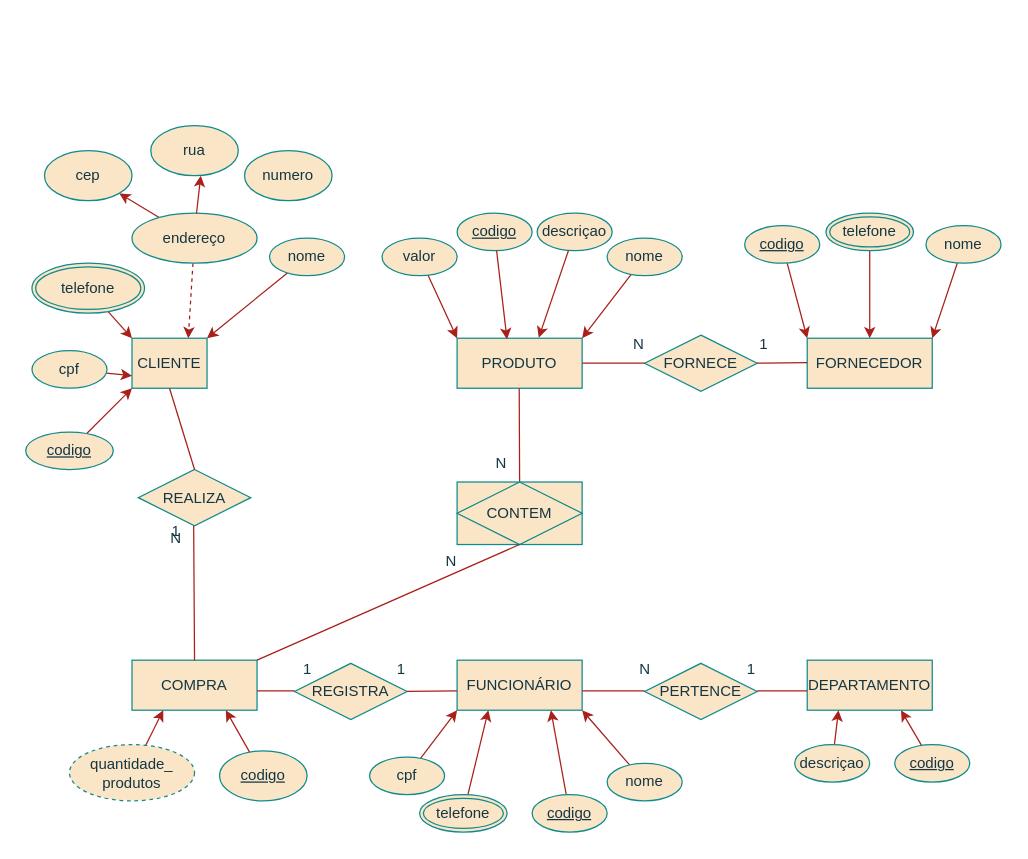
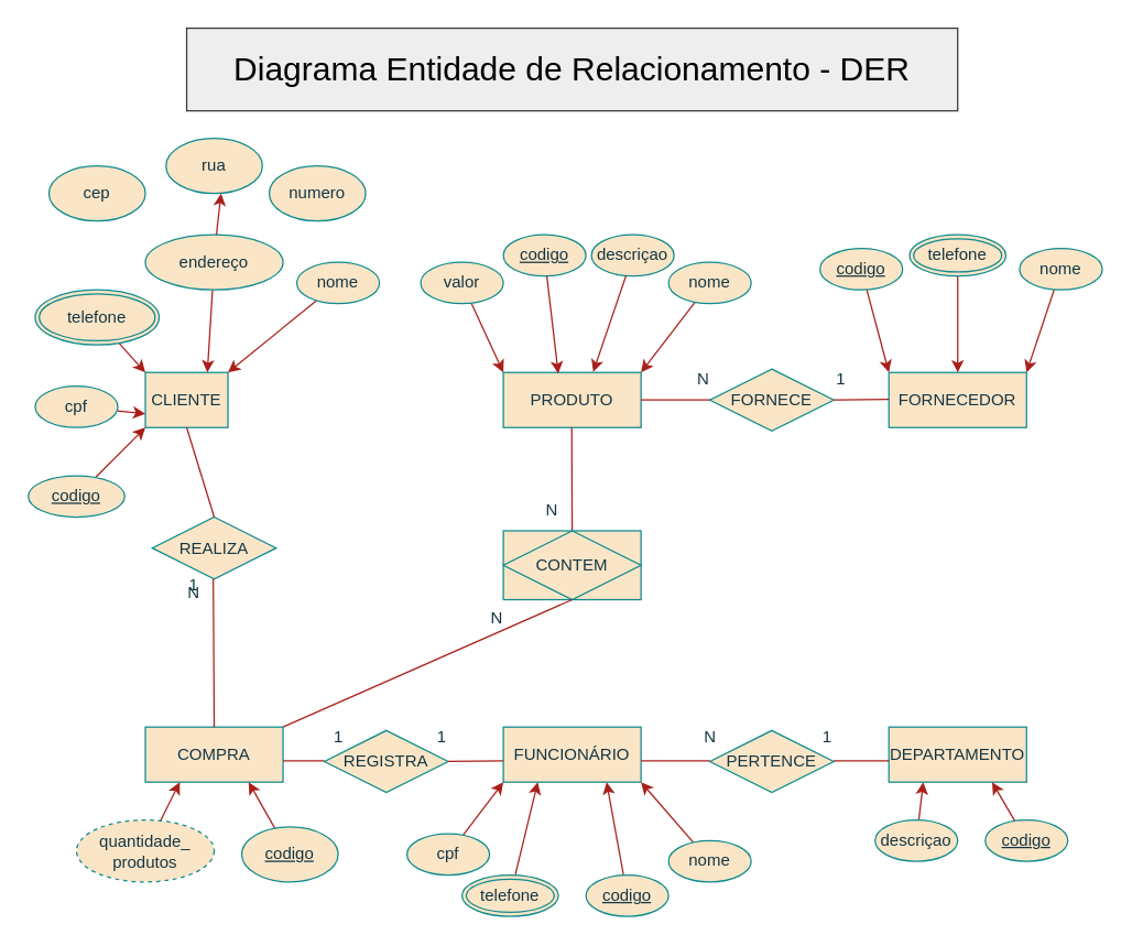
+ <mxCell id="78" value="&lt;font style=&quot;font-size: 24px;&quot;&gt;Diagrama Entidade de Relacionamento - DER&lt;/font&gt;" style="rounded=0;whiteSpace=wrap;html=1;fontSize=24;fontStyle=0;horizontal=1;fillColor=#eeeeee;strokeColor=#36393d;" parent="1" vertex="1"><mxGeometry x="135" y="20" width="560" height="60" as="geometry" /></mxCell>
- <mxCell id="21" style="edgeStyle=none;rounded=0;orthogonalLoop=1;jettySize=auto;html=1;entryX=1;entryY=1;entryDx=0;entryDy=0;labelBackgroundColor=none;strokeColor=#A8201A;fontColor=default;" parent="1" source="22" target="23" edge="1"><mxGeometry relative="1" as="geometry" /></mxCell>
- <mxCell id="20" style="edgeStyle=none;rounded=0;orthogonalLoop=1;jettySize=auto;html=1;entryX=0.75;entryY=0;entryDx=0;entryDy=0;labelBackgroundColor=none;strokeColor=#A8201A;fontColor=default;dashed=1;" parent="1" source="22" target="4" edge="1"><mxGeometry relative="1" as="geometry" /></mxCell>
+ <mxCell id="20" style="edgeStyle=none;rounded=0;orthogonalLoop=1;jettySize=auto;html=1;entryX=0.75;entryY=0;entryDx=0;entryDy=0;labelBackgroundColor=none;strokeColor=#A8201A;fontColor=default;" parent="1" source="22" target="4" edge="1"><mxGeometry relative="1" as="geometry" /></mxCell>
